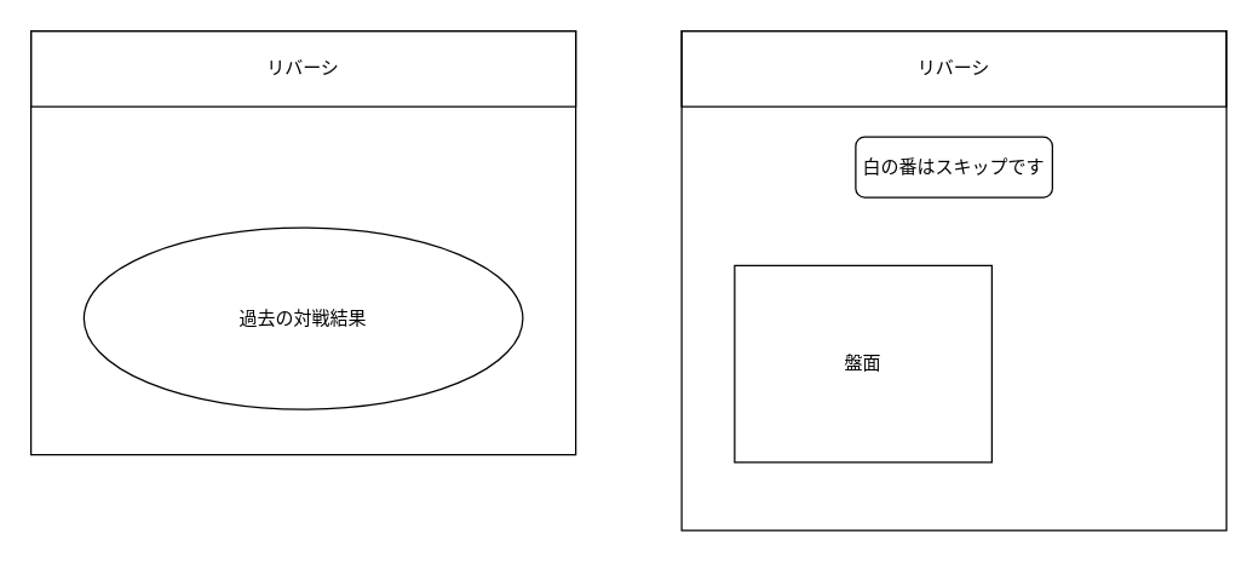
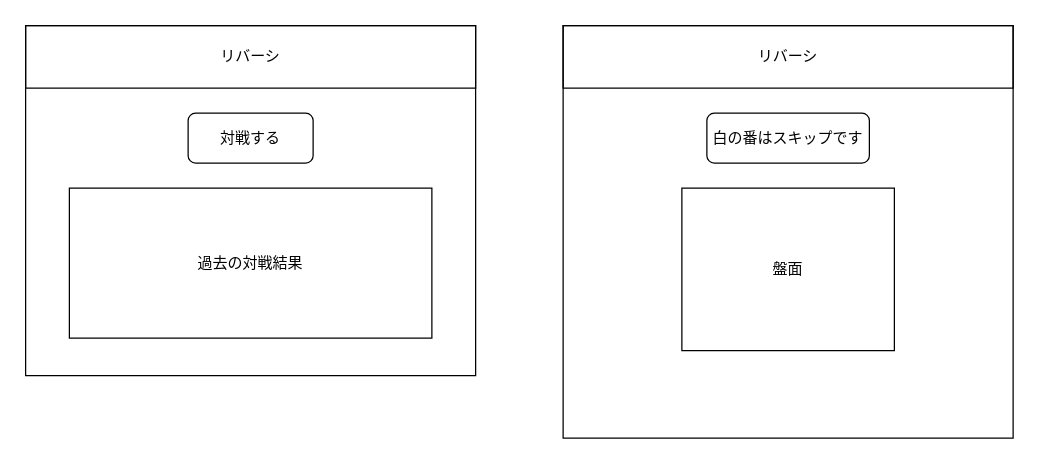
+ <mxCell id="4" value="対戦する" style="rounded=1;whiteSpace=wrap;html=1;fillColor=none;" vertex="1" parent="1"><mxGeometry x="150" y="90" width="100" height="40" as="geometry" /></mxCell>
- <mxCell id="5" value="過去の対戦結果" style="ellipse;whiteSpace=wrap;html=1;fillColor=none;" vertex="1" parent="1"><mxGeometry x="55" y="150" width="290" height="120" as="geometry" /></mxCell>
+ <mxCell id="5" value="過去の対戦結果" style="rounded=0;whiteSpace=wrap;html=1;fillColor=none;" vertex="1" parent="1"><mxGeometry x="55" y="150" width="290" height="120" as="geometry" /></mxCell>
- <mxCell id="9" value="盤面" style="rounded=0;whiteSpace=wrap;html=1;fillColor=none;" vertex="1" parent="1"><mxGeometry x="485" y="175" width="170" height="130" as="geometry" /></mxCell>
+ <mxCell id="9" value="盤面" style="rounded=0;whiteSpace=wrap;html=1;fillColor=none;" vertex="1" parent="1"><mxGeometry x="545" y="150" width="170" height="130" as="geometry" /></mxCell>
